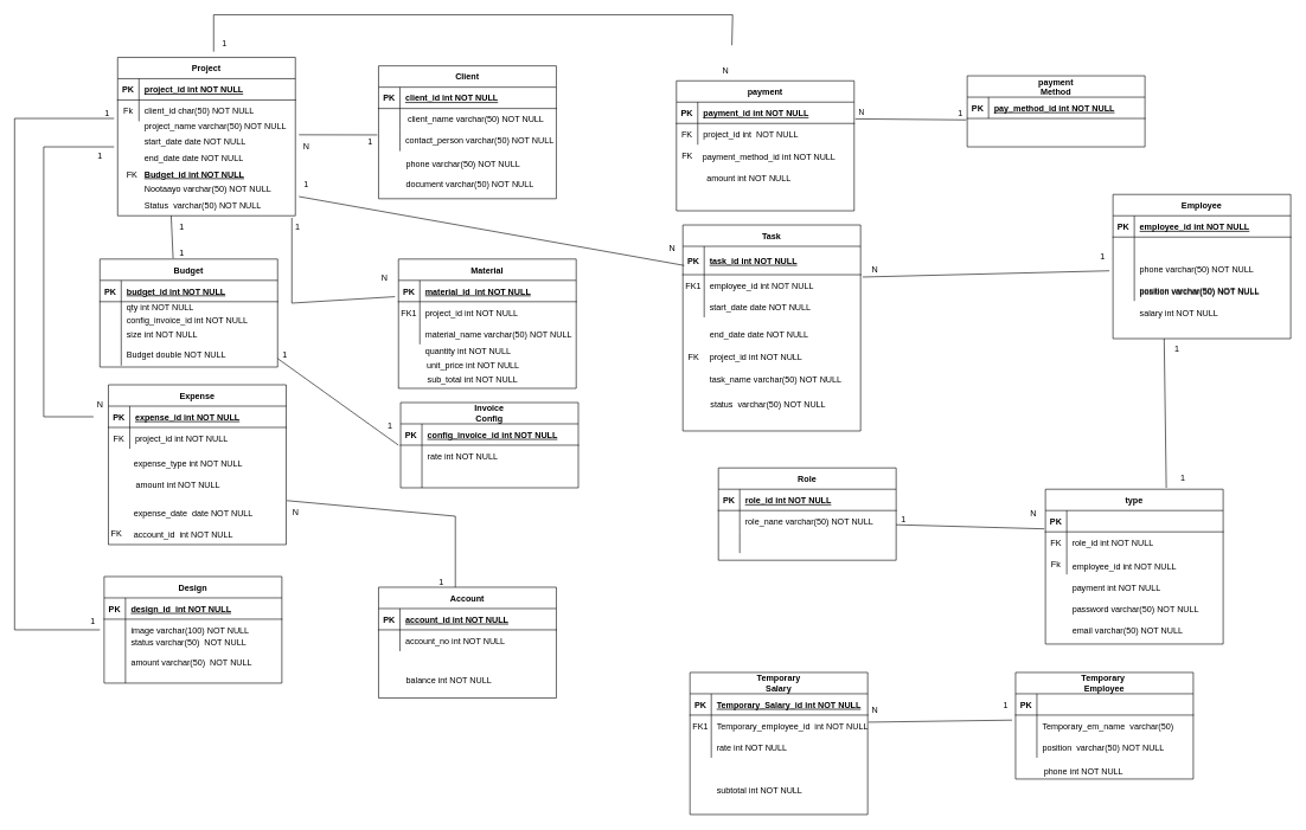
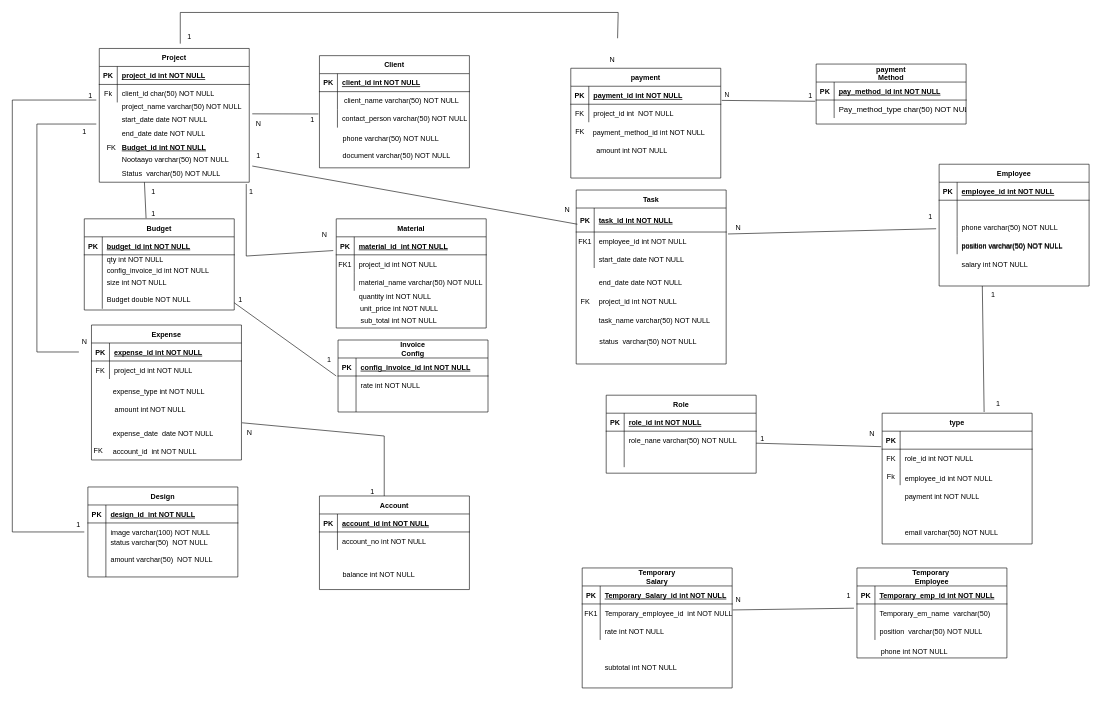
+ <mxCell id="49" value="Pay_method_type char(50) NOT NULL" style="shape=partialRectangle;overflow=hidden;connectable=0;fillColor=none;top=0;left=0;bottom=0;right=0;align=left;spacingLeft=6;fontSize=13;" vertex="1" parent="47"><mxGeometry x="30" width="220" height="30" as="geometry"><mxRectangle width="220" height="30" as="alternateBounds" /></mxGeometry></mxCell>
- <mxCell id="179" value="password varchar(50) NOT NULL" style="shape=partialRectangle;overflow=hidden;connectable=0;fillColor=none;top=0;left=0;bottom=0;right=0;align=left;spacingLeft=6;" vertex="1" parent="1"><mxGeometry x="1500" y="842" width="220" height="30" as="geometry"><mxRectangle width="220" height="30" as="alternateBounds" /></mxGeometry></mxCell>
+ <mxCell id="123" value="Temporary_emp_id int NOT NULL " style="shape=partialRectangle;overflow=hidden;connectable=0;fillColor=none;top=0;left=0;bottom=0;right=0;align=left;spacingLeft=6;fontStyle=5;" vertex="1" parent="121"><mxGeometry x="30" width="220" height="30" as="geometry"><mxRectangle width="220" height="30" as="alternateBounds" /></mxGeometry></mxCell>
